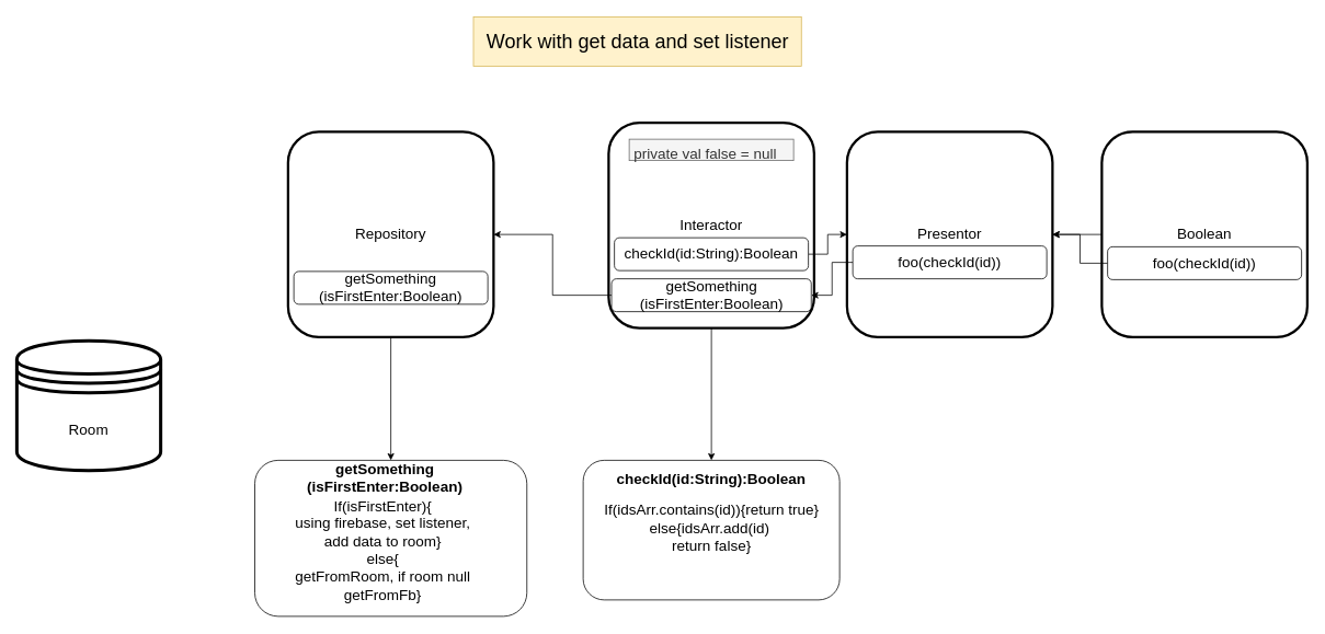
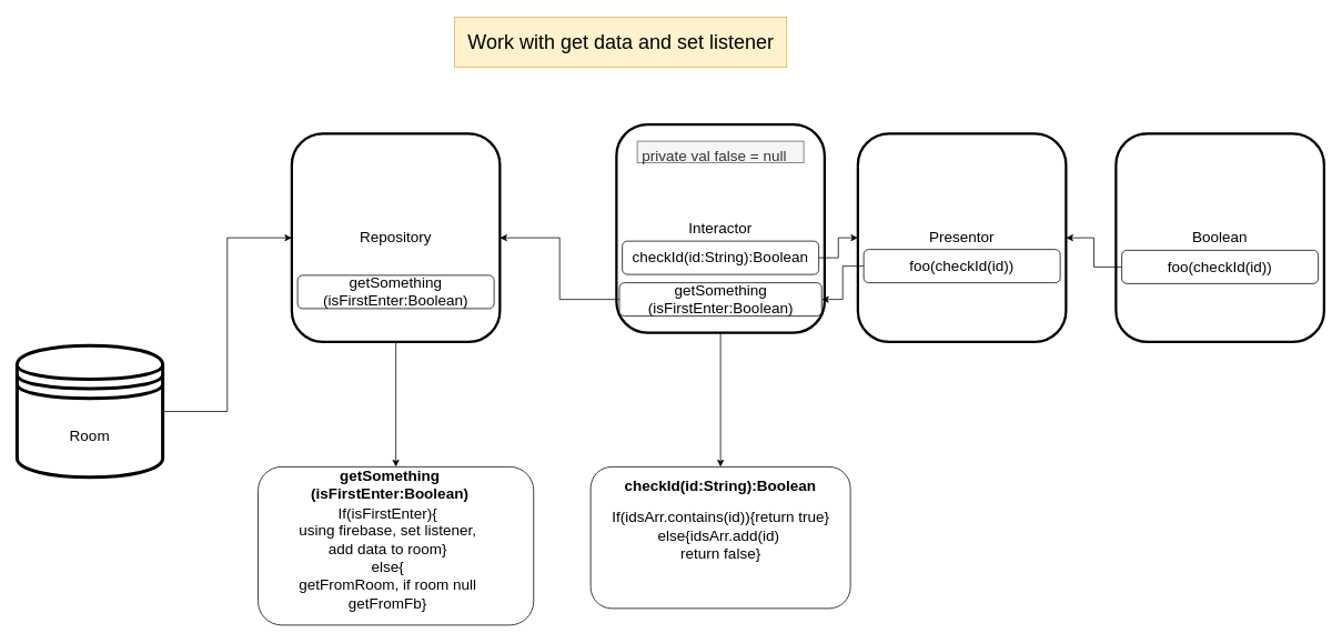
- <mxCell id="9" value="&lt;font style=&quot;font-size: 24px&quot;&gt;Work with get data and set listener&lt;/font&gt;" style="text;html=1;strokeColor=#d6b656;fillColor=#fff2cc;align=center;verticalAlign=middle;whiteSpace=wrap;rounded=0;" vertex="1" parent="1"><mxGeometry x="575.5" y="20" width="399" height="60" as="geometry" /></mxCell>
+ <mxCell id="9" value="&lt;font style=&quot;font-size: 24px&quot;&gt;Work with get data and set listener&lt;/font&gt;" style="text;html=1;strokeColor=#d6b656;fillColor=#fff2cc;align=center;verticalAlign=middle;whiteSpace=wrap;rounded=0;" vertex="1" parent="1"><mxGeometry x="545.5" y="20" width="399" height="60" as="geometry" /></mxCell>
- <mxCell id="2" style="edgeStyle=orthogonalEdgeStyle;rounded=0;orthogonalLoop=1;jettySize=auto;html=1;entryX=1;entryY=0.5;entryDx=0;entryDy=0;" edge="1" parent="1" source="3" target="4"><mxGeometry relative="1" as="geometry" /></mxCell>
+ <mxCell id="20" style="edgeStyle=orthogonalEdgeStyle;rounded=0;orthogonalLoop=1;jettySize=auto;html=1;entryX=0;entryY=0.5;entryDx=0;entryDy=0;fontSize=18;" edge="1" parent="1" source="21" target="8"><mxGeometry relative="1" as="geometry" /></mxCell>
